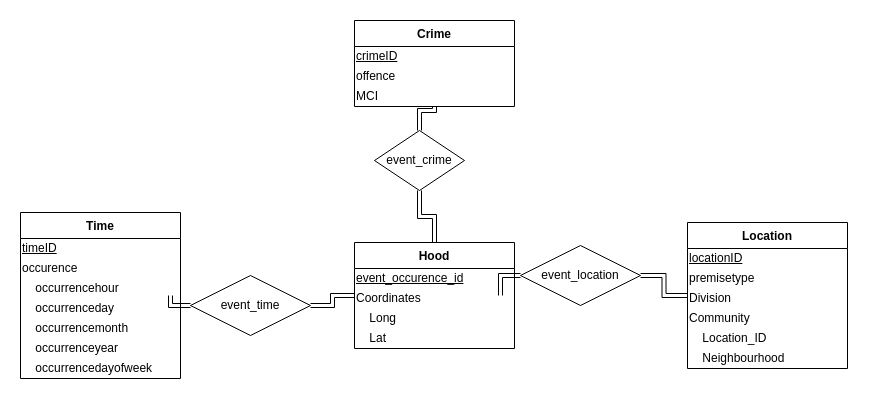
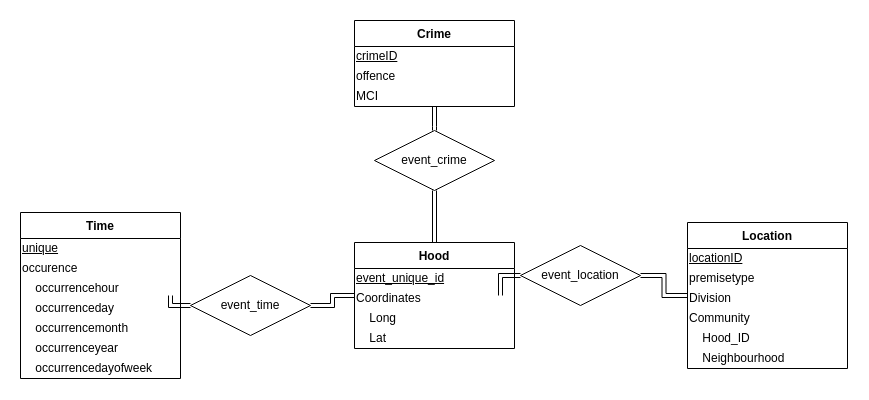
- <mxCell id="14" value="event_crime" style="shape=rhombus;perimeter=rhombusPerimeter;whiteSpace=wrap;html=1;align=center;strokeColor=#000000;" vertex="1" parent="1"><mxGeometry x="374" y="130" width="90" height="60" as="geometry" /></mxCell>
+ <mxCell id="14" value="event_crime" style="shape=rhombus;perimeter=rhombusPerimeter;whiteSpace=wrap;html=1;align=center;strokeColor=#000000;" vertex="1" parent="1"><mxGeometry x="374" y="130" width="120" height="60" as="geometry" /></mxCell>
- <mxCell id="16" value="&lt;u&gt;timeID&lt;/u&gt;" style="text;html=1;align=left;verticalAlign=middle;resizable=0;points=[];autosize=1;" vertex="1" parent="15"><mxGeometry y="26" width="160" height="20" as="geometry" /></mxCell>
+ <mxCell id="16" value="&lt;u&gt;unique&lt;/u&gt;" style="text;html=1;align=left;verticalAlign=middle;resizable=0;points=[];autosize=1;" vertex="1" parent="15"><mxGeometry y="26" width="160" height="20" as="geometry" /></mxCell>
- <mxCell id="24" value="&lt;u&gt;event_occurence_id&lt;/u&gt;" style="text;html=1;align=left;verticalAlign=middle;resizable=0;points=[];autosize=1;" vertex="1" parent="23"><mxGeometry y="26" width="160" height="20" as="geometry" /></mxCell>
+ <mxCell id="24" value="&lt;u&gt;event_unique_id&lt;/u&gt;" style="text;html=1;align=left;verticalAlign=middle;resizable=0;points=[];autosize=1;" vertex="1" parent="23"><mxGeometry y="26" width="160" height="20" as="geometry" /></mxCell>
- <mxCell id="33" value="&amp;nbsp;&amp;nbsp;&amp;nbsp; Location_ID" style="text;html=1;align=left;verticalAlign=middle;resizable=0;points=[];autosize=1;" vertex="1" parent="28"><mxGeometry y="106" width="160" height="20" as="geometry" /></mxCell>
+ <mxCell id="33" value="&amp;nbsp;&amp;nbsp;&amp;nbsp; Hood_ID" style="text;html=1;align=left;verticalAlign=middle;resizable=0;points=[];autosize=1;" vertex="1" parent="28"><mxGeometry y="106" width="160" height="20" as="geometry" /></mxCell>
